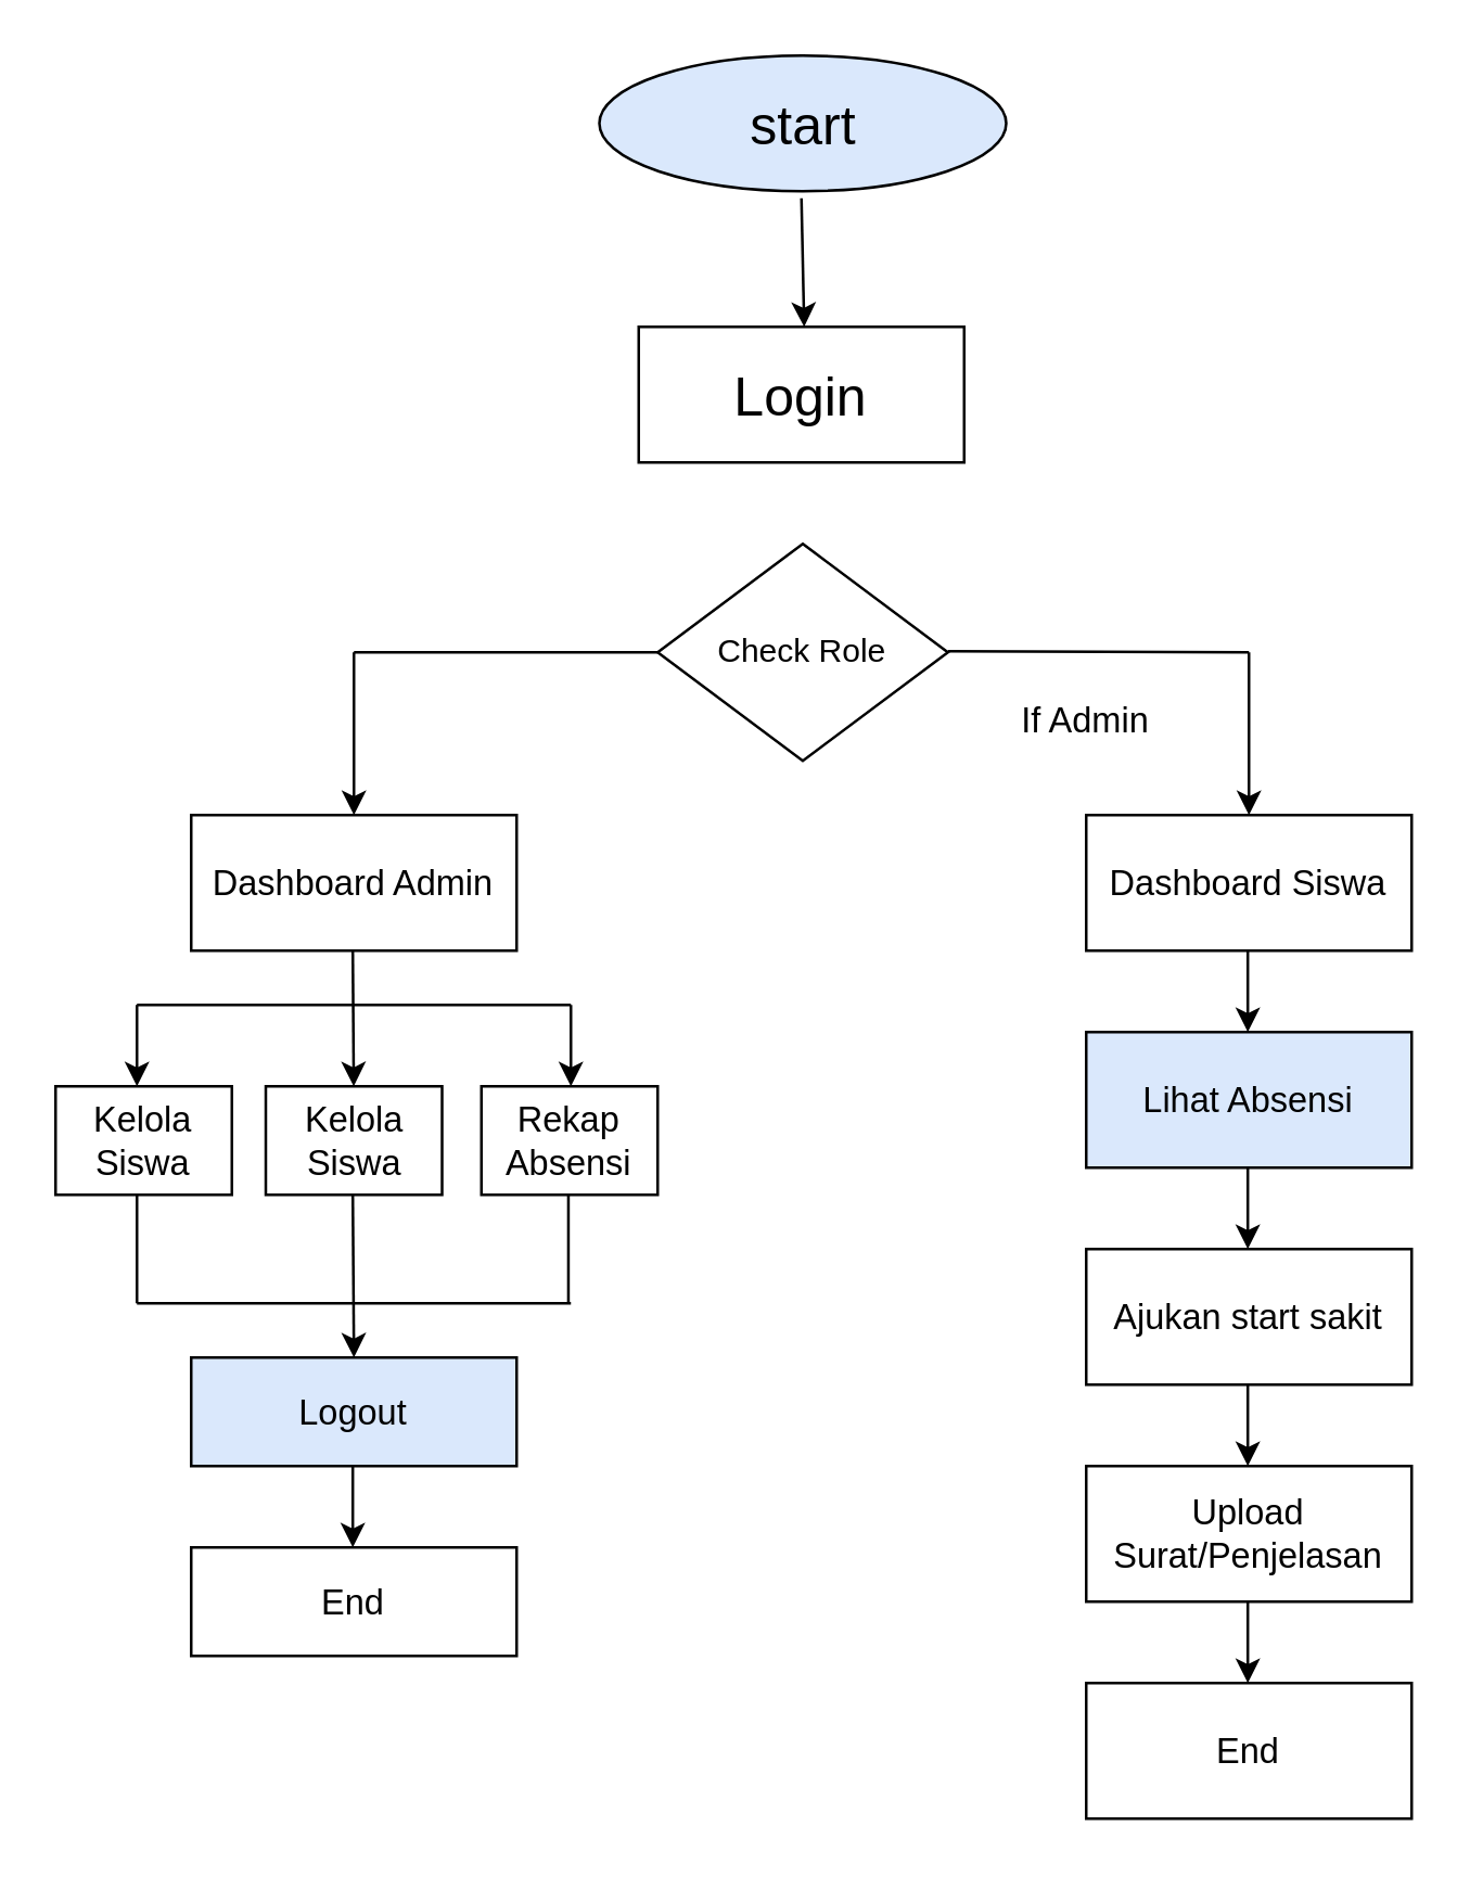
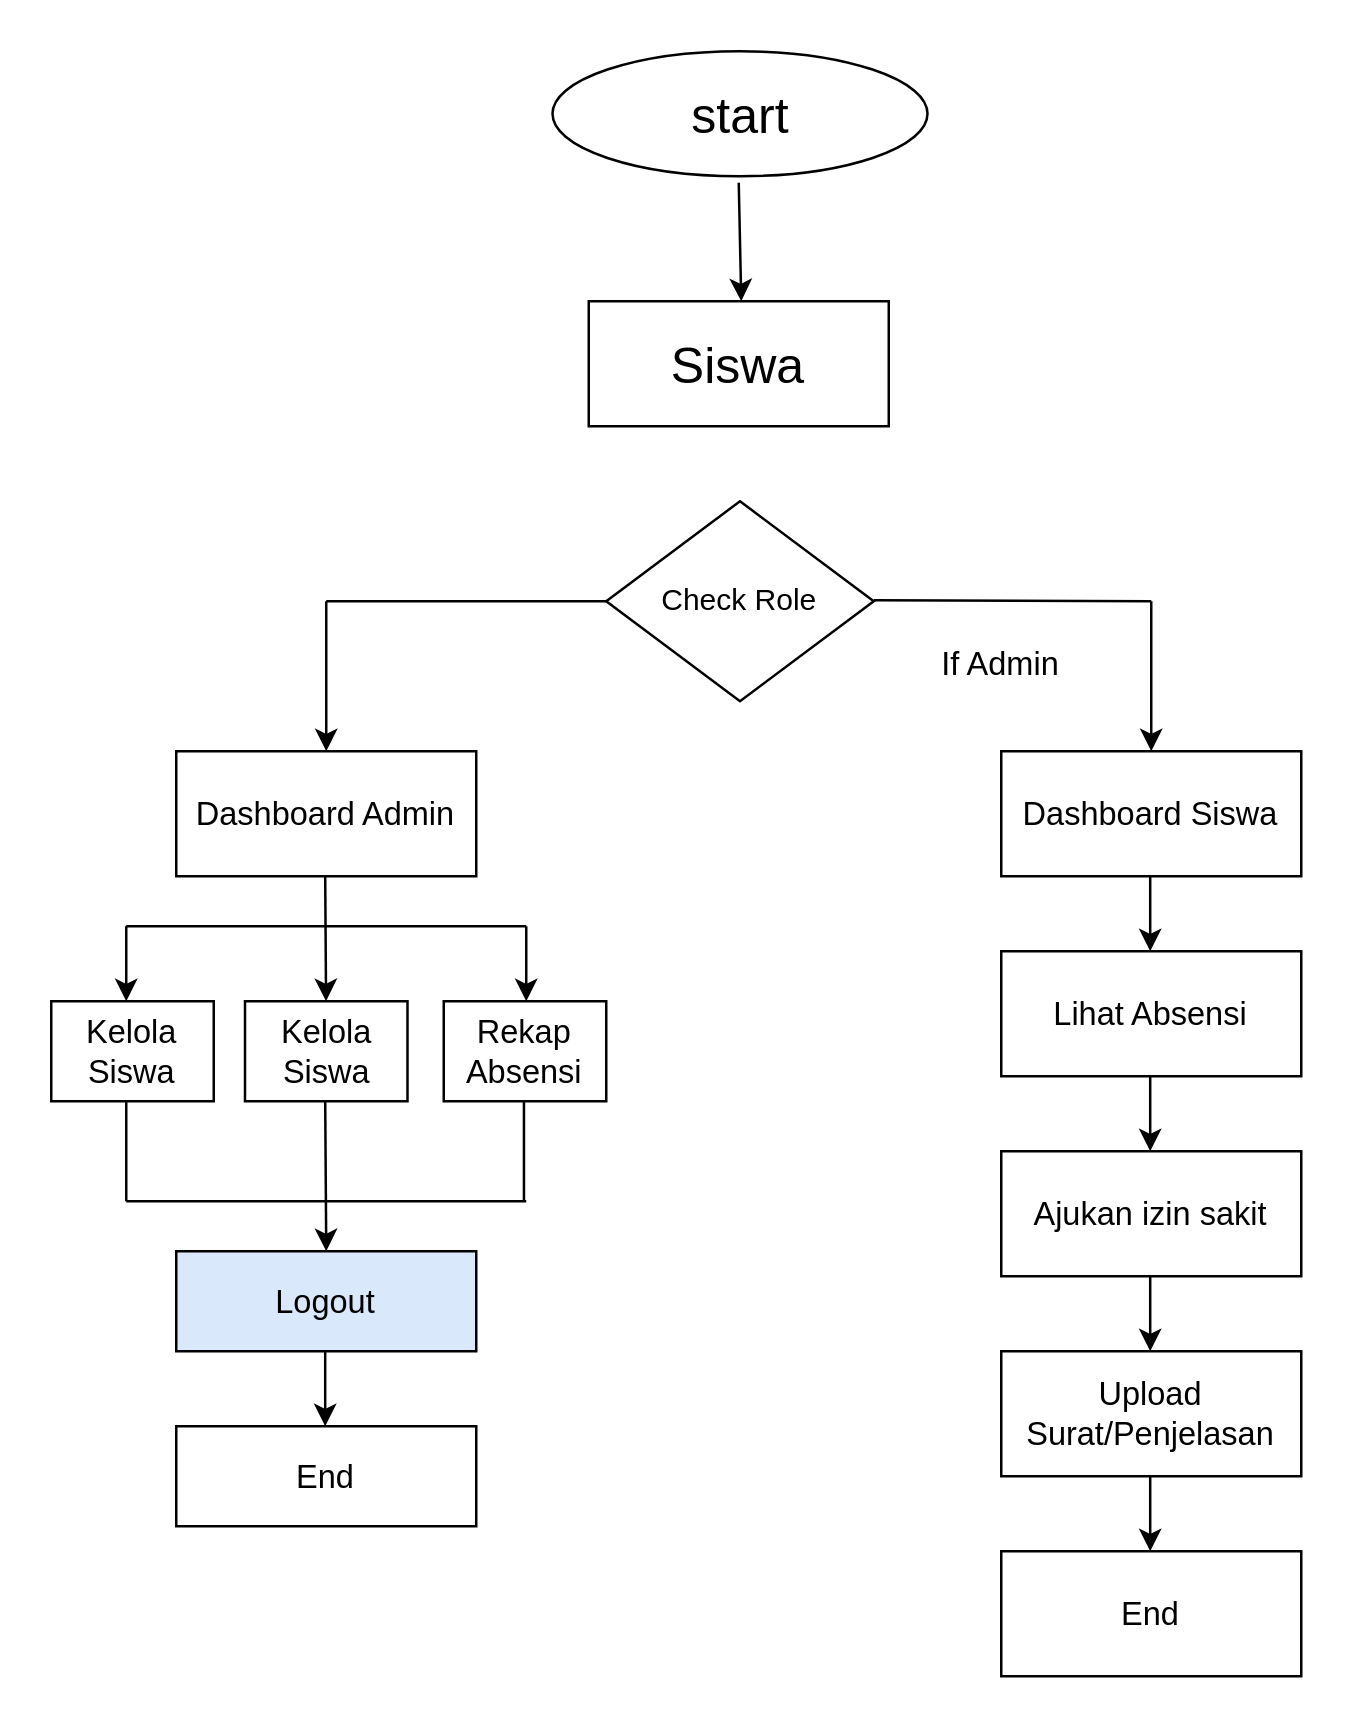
- <mxCell id="2" value="&lt;font style=&quot;font-size: 20px;&quot;&gt;start&lt;/font&gt;" style="ellipse;whiteSpace=wrap;html=1;fillColor=#dae8fc;" vertex="1" parent="1"><mxGeometry x="220.5" y="20" width="150" height="50" as="geometry" /></mxCell>
+ <mxCell id="2" value="&lt;font style=&quot;font-size: 20px;&quot;&gt;start&lt;/font&gt;" style="ellipse;whiteSpace=wrap;html=1;" vertex="1" parent="1"><mxGeometry x="220.5" y="20" width="150" height="50" as="geometry" /></mxCell>
- <mxCell id="4" value="&lt;font style=&quot;font-size: 20px;&quot;&gt;Login&lt;/font&gt;" style="rounded=0;whiteSpace=wrap;html=1;" vertex="1" parent="1"><mxGeometry x="235" y="120" width="120" height="50" as="geometry" /></mxCell>
+ <mxCell id="4" value="&lt;font style=&quot;font-size: 20px;&quot;&gt;Siswa&lt;/font&gt;" style="rounded=0;whiteSpace=wrap;html=1;" vertex="1" parent="1"><mxGeometry x="235" y="120" width="120" height="50" as="geometry" /></mxCell>
- <mxCell id="14" value="&lt;font style=&quot;font-size: 13px;&quot;&gt;Lihat Absensi&lt;/font&gt;" style="rounded=0;whiteSpace=wrap;html=1;fontSize=12;fillColor=#dae8fc;" vertex="1" parent="1"><mxGeometry x="400" y="380" width="120" height="50" as="geometry" /></mxCell>
+ <mxCell id="14" value="&lt;font style=&quot;font-size: 13px;&quot;&gt;Lihat Absensi&lt;/font&gt;" style="rounded=0;whiteSpace=wrap;html=1;fontSize=12;" vertex="1" parent="1"><mxGeometry x="400" y="380" width="120" height="50" as="geometry" /></mxCell>
- <mxCell id="16" value="&lt;font style=&quot;font-size: 13px;&quot;&gt;Ajukan start sakit&lt;/font&gt;" style="rounded=0;whiteSpace=wrap;html=1;fontSize=12;" vertex="1" parent="1"><mxGeometry x="400" y="460" width="120" height="50" as="geometry" /></mxCell>
+ <mxCell id="16" value="&lt;font style=&quot;font-size: 13px;&quot;&gt;Ajukan izin sakit&lt;/font&gt;" style="rounded=0;whiteSpace=wrap;html=1;fontSize=12;" vertex="1" parent="1"><mxGeometry x="400" y="460" width="120" height="50" as="geometry" /></mxCell>
